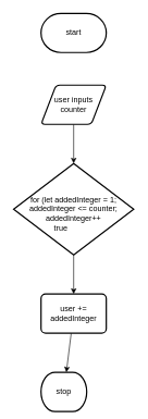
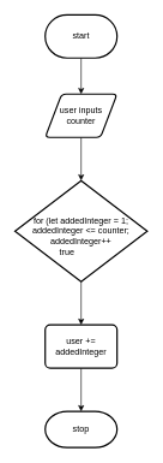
+ <mxCell id="2" style="edgeStyle=none;html=1;" parent="1" source="3" target="5" edge="1"><mxGeometry relative="1" as="geometry" /></mxCell>
- <mxCell id="10" value="stop" style="strokeWidth=2;html=1;shape=mxgraph.flowchart.terminator;whiteSpace=wrap;" parent="1" vertex="1"><mxGeometry x="62" y="570" width="70" height="60" as="geometry" /></mxCell>
+ <mxCell id="10" value="stop" style="strokeWidth=2;html=1;shape=mxgraph.flowchart.terminator;whiteSpace=wrap;" parent="1" vertex="1"><mxGeometry x="62" y="570" width="100" height="50" as="geometry" /></mxCell>
